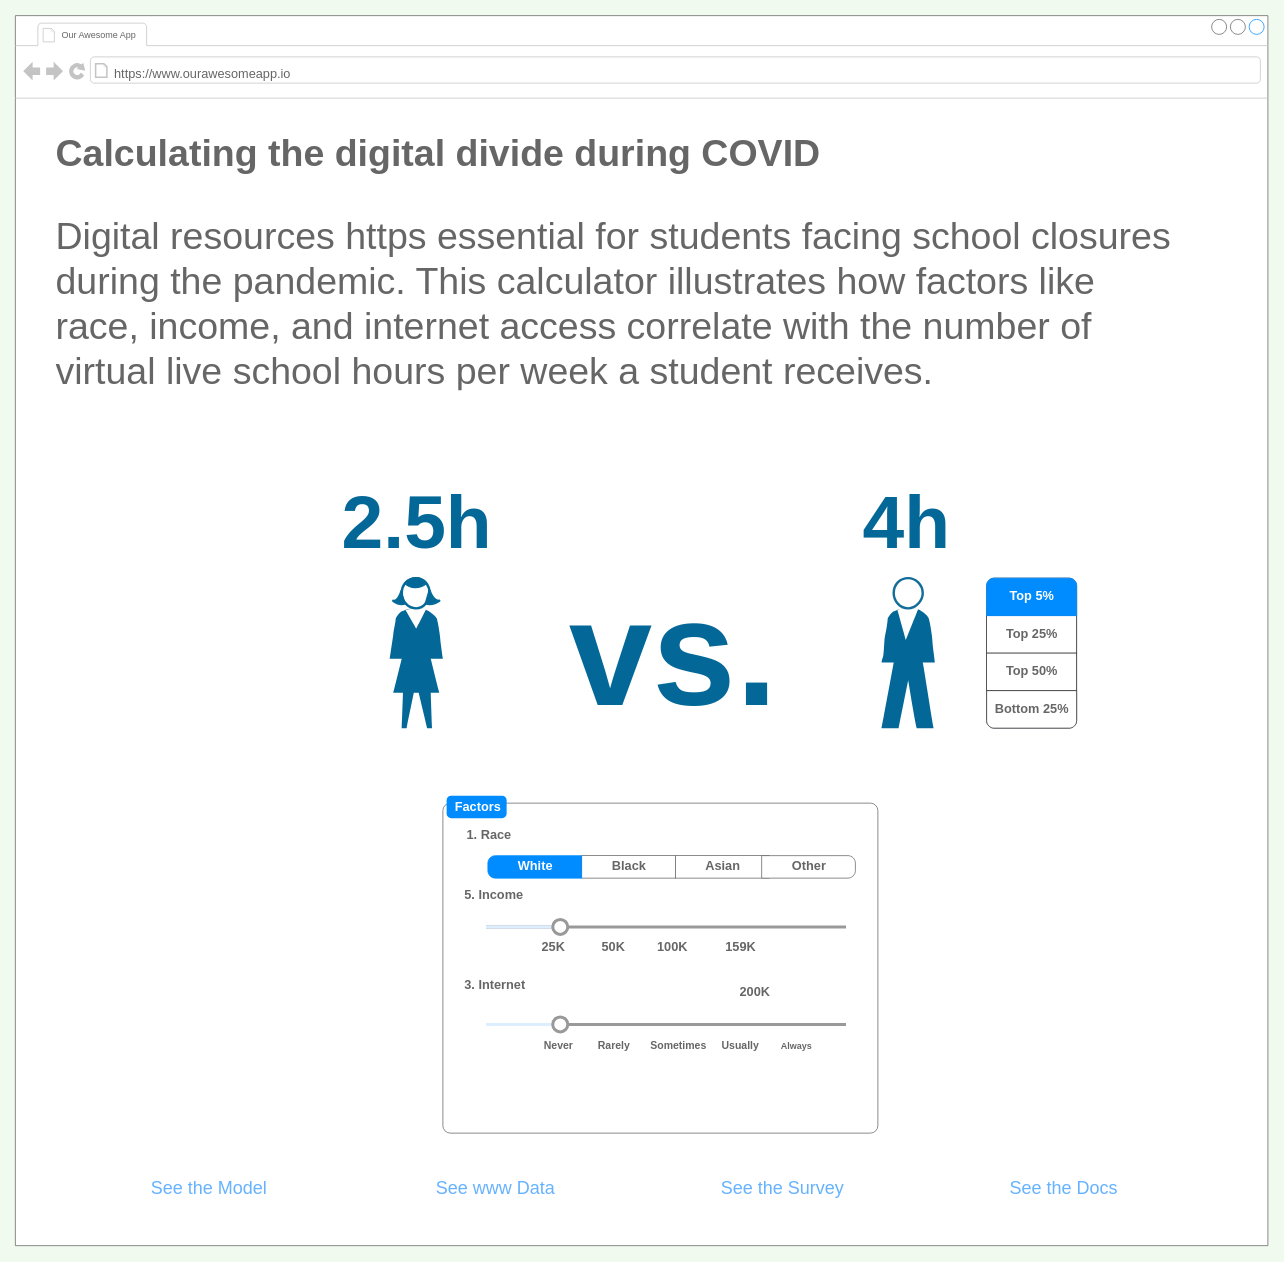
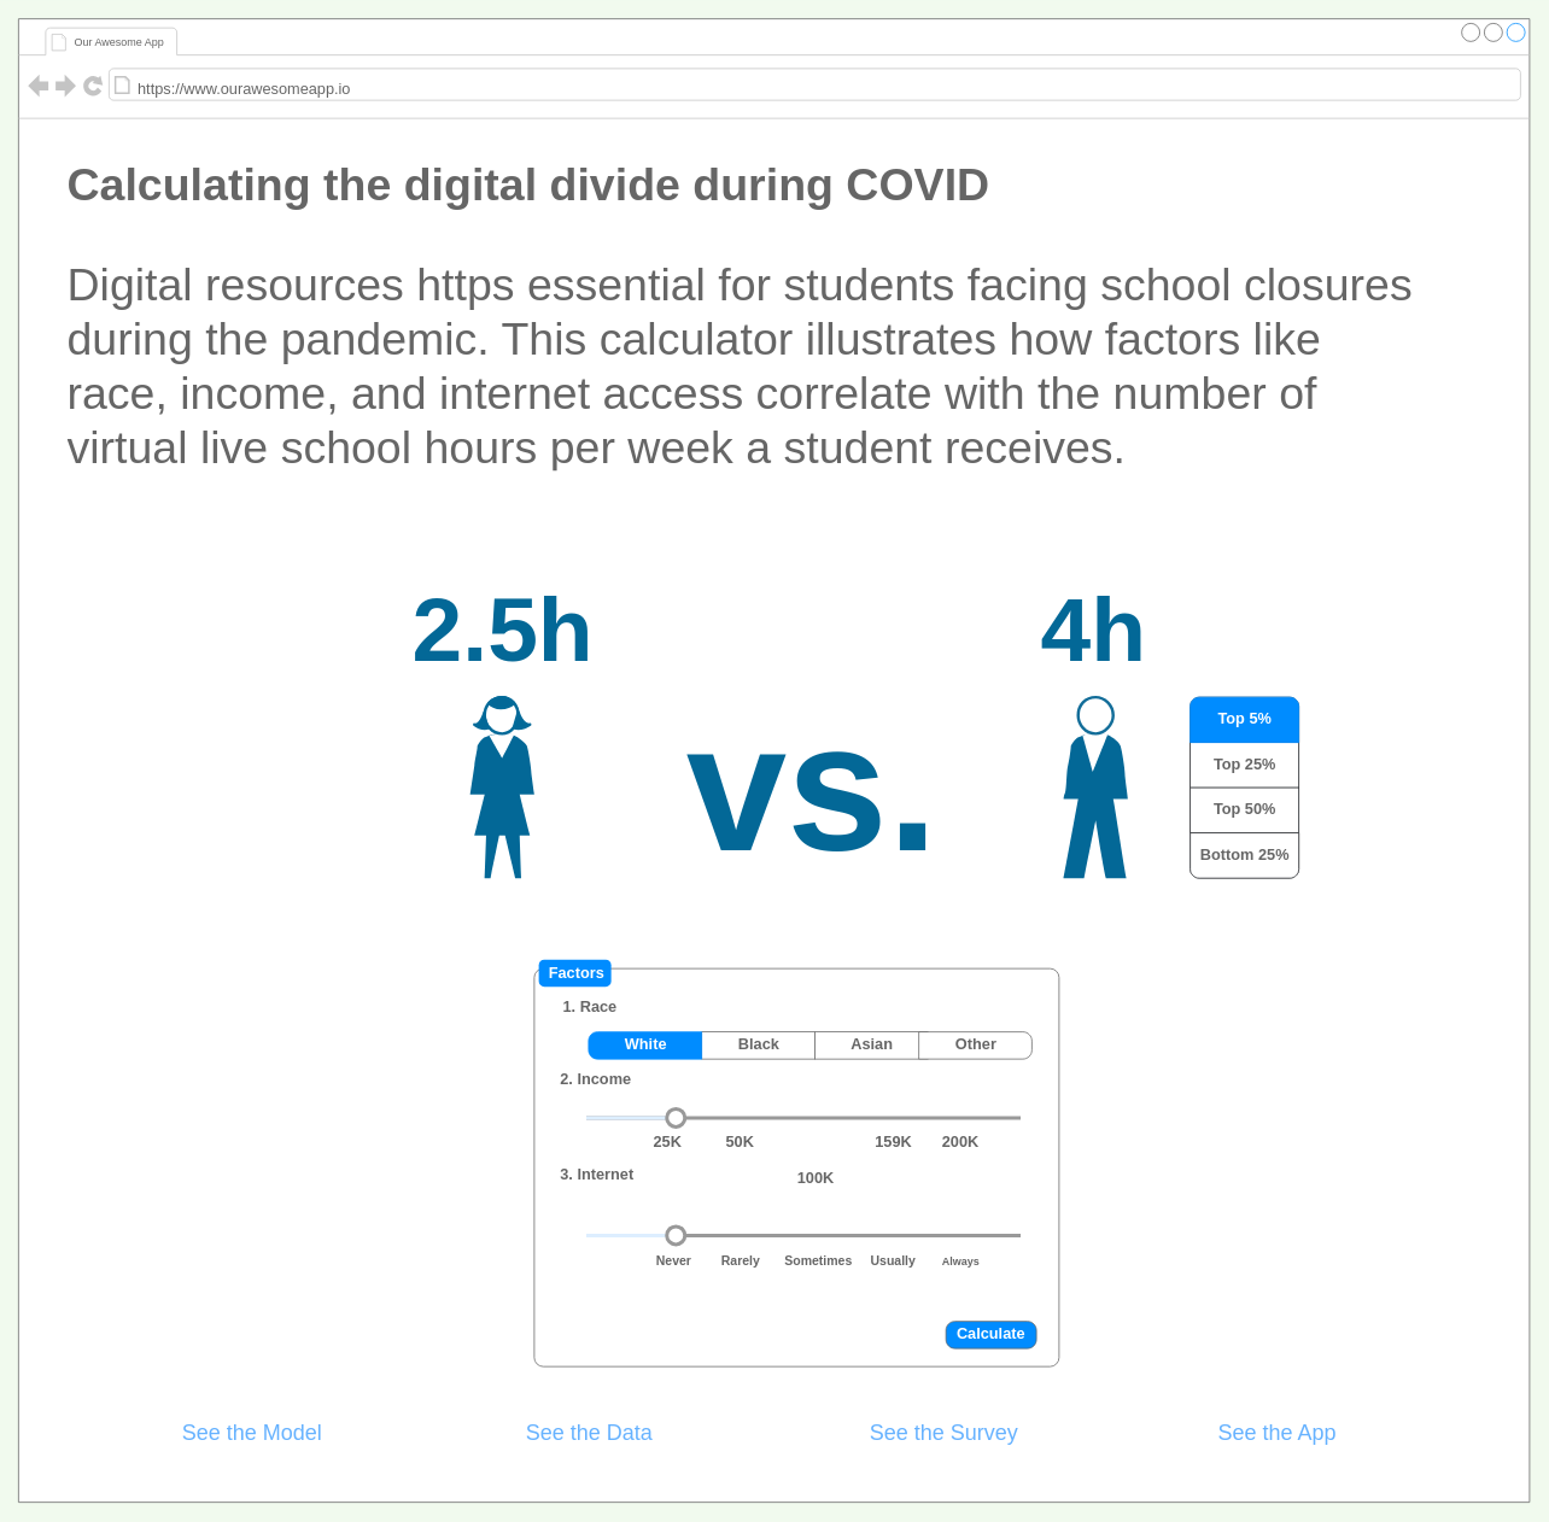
- <mxCell id="23" value="5. Income" style="strokeColor=inherit;fillColor=inherit;gradientColor=inherit;strokeWidth=1;shadow=0;dashed=0;align=left;html=1;shape=mxgraph.mockup.containers.rrect;rSize=0;fontSize=17;fontColor=#666666;fontStyle=1;resizeWidth=1;opacity=0;" parent="1" vertex="1"><mxGeometry x="617.26" y="1180" width="140" height="26" as="geometry" /></mxCell>
+ <mxCell id="23" value="2. Income" style="strokeColor=inherit;fillColor=inherit;gradientColor=inherit;strokeWidth=1;shadow=0;dashed=0;align=left;html=1;shape=mxgraph.mockup.containers.rrect;rSize=0;fontSize=17;fontColor=#666666;fontStyle=1;resizeWidth=1;opacity=0;" parent="1" vertex="1"><mxGeometry x="617.26" y="1180" width="140" height="26" as="geometry" /></mxCell>
- <mxCell id="42" value="100K" style="strokeColor=inherit;fillColor=inherit;gradientColor=inherit;strokeWidth=1;shadow=0;dashed=0;align=left;html=1;shape=mxgraph.mockup.containers.rrect;rSize=0;fontSize=17;fontColor=#666666;fontStyle=1;resizeWidth=1;opacity=0;" parent="1" vertex="1"><mxGeometry x="874" y="1250" width="50" height="26" as="geometry" /></mxCell>
+ <mxCell id="42" value="100K" style="strokeColor=inherit;fillColor=inherit;gradientColor=inherit;strokeWidth=1;shadow=0;dashed=0;align=left;html=1;shape=mxgraph.mockup.containers.rrect;rSize=0;fontSize=17;fontColor=#666666;fontStyle=1;resizeWidth=1;opacity=0;" parent="1" vertex="1"><mxGeometry x="879" y="1290" width="50" height="26" as="geometry" /></mxCell>
- <mxCell id="30" value="3. Internet&amp;nbsp;" style="strokeColor=inherit;fillColor=inherit;gradientColor=inherit;strokeWidth=1;shadow=0;dashed=0;align=left;html=1;shape=mxgraph.mockup.containers.rrect;rSize=0;fontSize=17;fontColor=#666666;fontStyle=1;resizeWidth=1;opacity=0;" parent="1" vertex="1"><mxGeometry x="617.26" y="1300" width="140" height="26" as="geometry" /></mxCell>
+ <mxCell id="30" value="3. Internet&amp;nbsp;" style="strokeColor=inherit;fillColor=inherit;gradientColor=inherit;strokeWidth=1;shadow=0;dashed=0;align=left;html=1;shape=mxgraph.mockup.containers.rrect;rSize=0;fontSize=17;fontColor=#666666;fontStyle=1;resizeWidth=1;opacity=0;" parent="1" vertex="1"><mxGeometry x="617.26" y="1285" width="140" height="26" as="geometry" /></mxCell>
- <mxCell id="33" value="200K" style="strokeColor=inherit;fillColor=inherit;gradientColor=inherit;strokeWidth=1;shadow=0;dashed=0;align=left;html=1;shape=mxgraph.mockup.containers.rrect;rSize=0;fontSize=17;fontColor=#666666;fontStyle=1;resizeWidth=1;opacity=0;" parent="1" vertex="1"><mxGeometry x="984" y="1310" width="50" height="26" as="geometry" /></mxCell>
+ <mxCell id="33" value="200K" style="strokeColor=inherit;fillColor=inherit;gradientColor=inherit;strokeWidth=1;shadow=0;dashed=0;align=left;html=1;shape=mxgraph.mockup.containers.rrect;rSize=0;fontSize=17;fontColor=#666666;fontStyle=1;resizeWidth=1;opacity=0;" parent="1" vertex="1"><mxGeometry x="1039" y="1250" width="50" height="26" as="geometry" /></mxCell>
+ <mxCell id="22" value="Calculate" style="strokeWidth=1;shadow=0;dashed=0;align=center;html=1;shape=mxgraph.mockup.buttons.button;strokeColor=#666666;fontColor=#ffffff;mainText=;buttonStyle=round;fontSize=17;fontStyle=1;fillColor=#008cff;whiteSpace=wrap;rounded=0;sketch=0;" parent="1" vertex="1"><mxGeometry x="1045" y="1460" width="100" height="30" as="geometry" /></mxCell>
- <mxCell id="4" value="&lt;font style=&quot;font-size: 24px&quot; color=&quot;#66b2ff&quot;&gt;See www Data&lt;/font&gt;" style="strokeWidth=1;shadow=0;dashed=0;align=center;html=1;shape=mxgraph.mockup.text.textBox;fontColor=#666666;align=left;fontSize=17;spacingLeft=4;spacingTop=-3;strokeColor=#666666;mainText=;rounded=0;sketch=0;fillColor=#FFFFFF;gradientColor=none;opacity=0;" parent="1" vertex="1"><mxGeometry x="575" y="1570" width="180" height="30" as="geometry" /></mxCell>
+ <mxCell id="4" value="&lt;font style=&quot;font-size: 24px&quot; color=&quot;#66b2ff&quot;&gt;See the Data&lt;/font&gt;" style="strokeWidth=1;shadow=0;dashed=0;align=center;html=1;shape=mxgraph.mockup.text.textBox;fontColor=#666666;align=left;fontSize=17;spacingLeft=4;spacingTop=-3;strokeColor=#666666;mainText=;rounded=0;sketch=0;fillColor=#FFFFFF;gradientColor=none;opacity=0;" parent="1" vertex="1"><mxGeometry x="575" y="1570" width="180" height="30" as="geometry" /></mxCell>
- <mxCell id="43" value="&lt;font color=&quot;#66b2ff&quot;&gt;&lt;span style=&quot;font-size: 24px&quot;&gt;See the Docs&lt;/span&gt;&lt;/font&gt;" style="strokeWidth=1;shadow=0;dashed=0;align=center;html=1;shape=mxgraph.mockup.text.textBox;fontColor=#666666;align=left;fontSize=17;spacingLeft=4;spacingTop=-3;strokeColor=#666666;mainText=;rounded=0;sketch=0;fillColor=#FFFFFF;gradientColor=none;opacity=0;" parent="1" vertex="1"><mxGeometry x="1340" y="1570" width="180" height="30" as="geometry" /></mxCell>
+ <mxCell id="43" value="&lt;font color=&quot;#66b2ff&quot;&gt;&lt;span style=&quot;font-size: 24px&quot;&gt;See the App&lt;/span&gt;&lt;/font&gt;" style="strokeWidth=1;shadow=0;dashed=0;align=center;html=1;shape=mxgraph.mockup.text.textBox;fontColor=#666666;align=left;fontSize=17;spacingLeft=4;spacingTop=-3;strokeColor=#666666;mainText=;rounded=0;sketch=0;fillColor=#FFFFFF;gradientColor=none;opacity=0;" parent="1" vertex="1"><mxGeometry x="1340" y="1570" width="180" height="30" as="geometry" /></mxCell>
